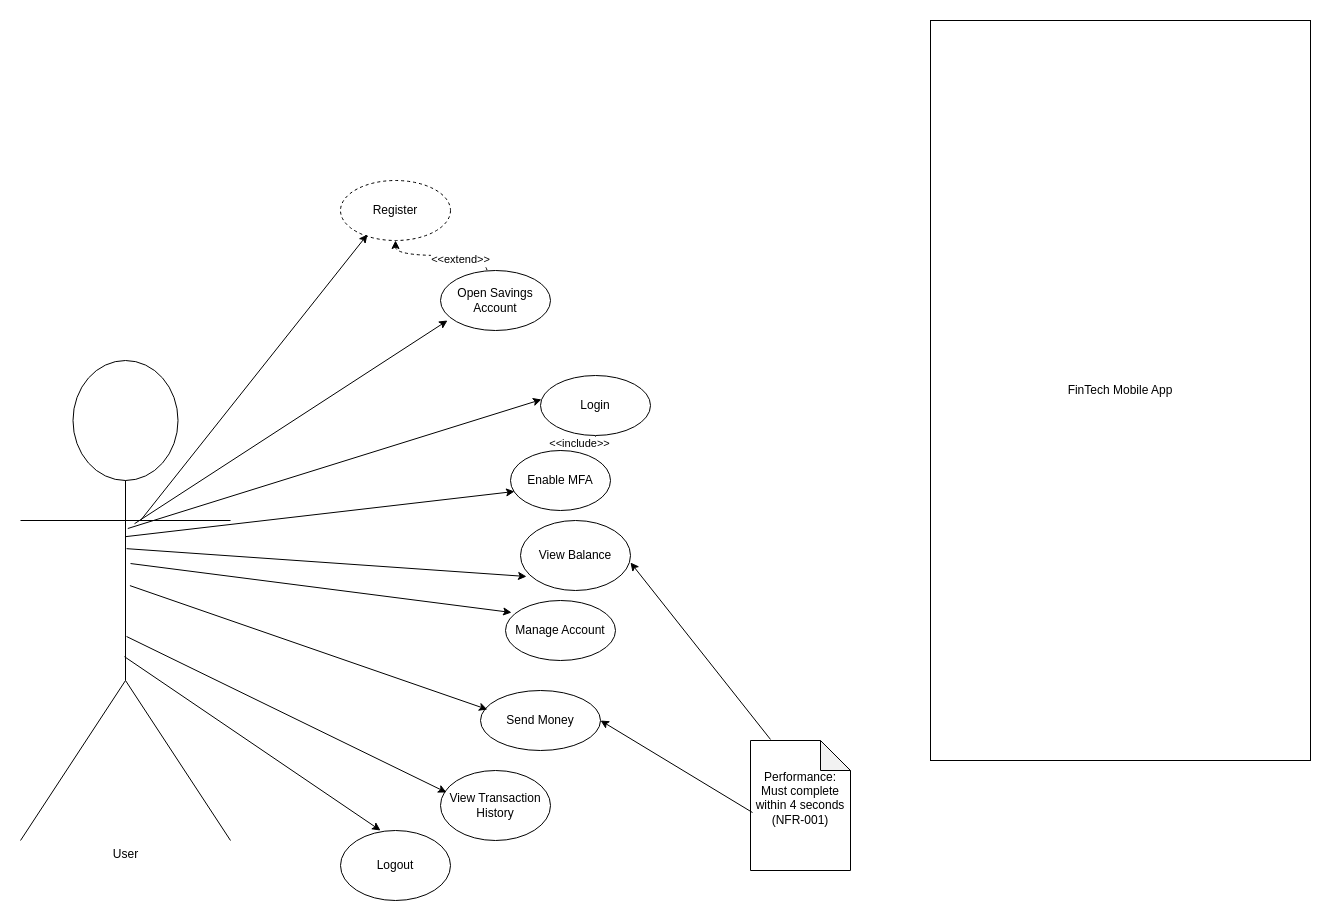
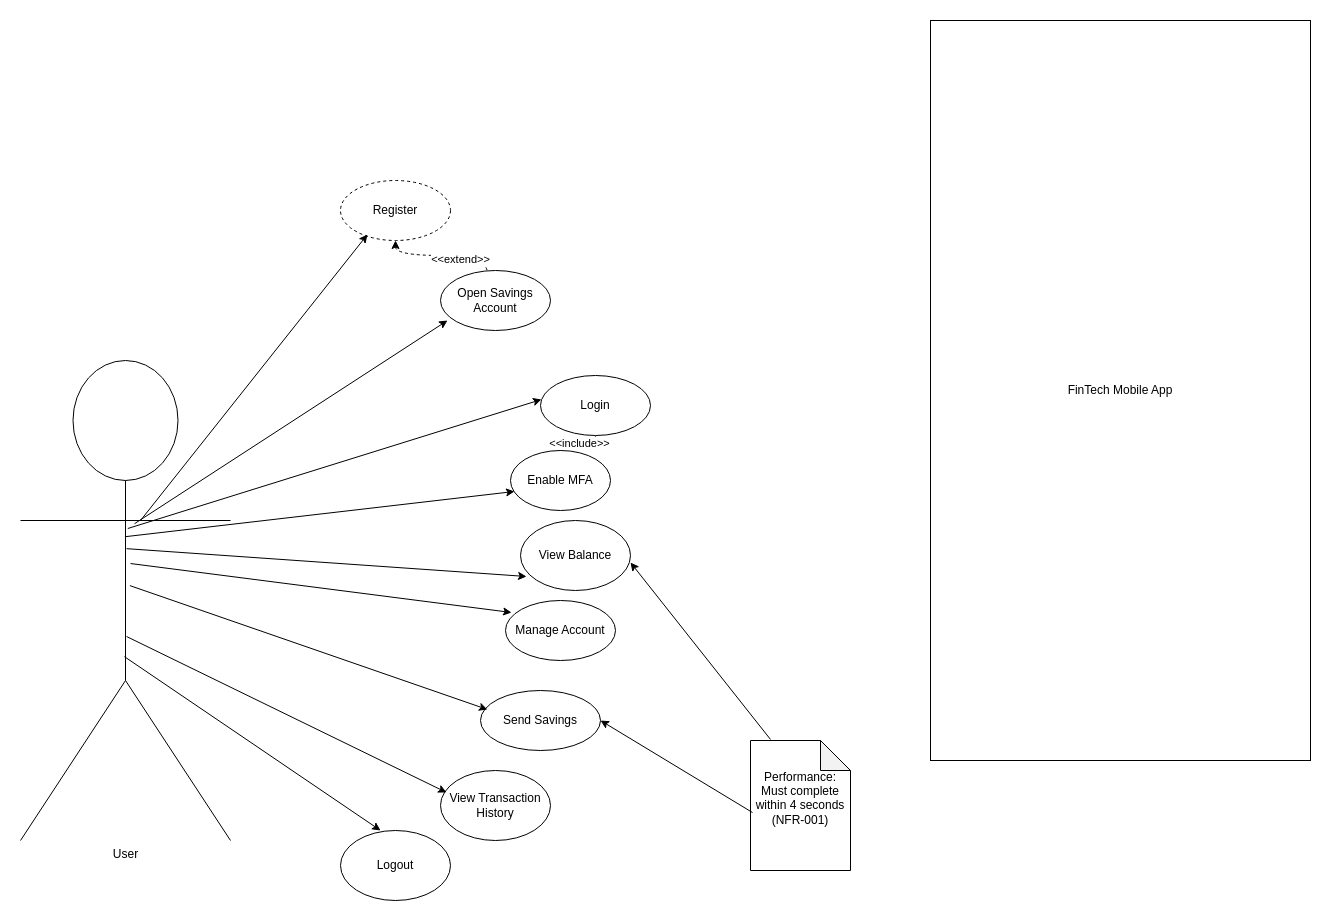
- <mxCell id="5" value="Send Money" style="ellipse;whiteSpace=wrap;html=1;fillColor=light-dark(#FFFFFF,#66CC00);" vertex="1" parent="1"><mxGeometry x="480" y="690" width="120" height="60" as="geometry" /></mxCell>
+ <mxCell id="5" value="Send Savings" style="ellipse;whiteSpace=wrap;html=1;fillColor=light-dark(#FFFFFF,#66CC00);" vertex="1" parent="1"><mxGeometry x="480" y="690" width="120" height="60" as="geometry" /></mxCell>
